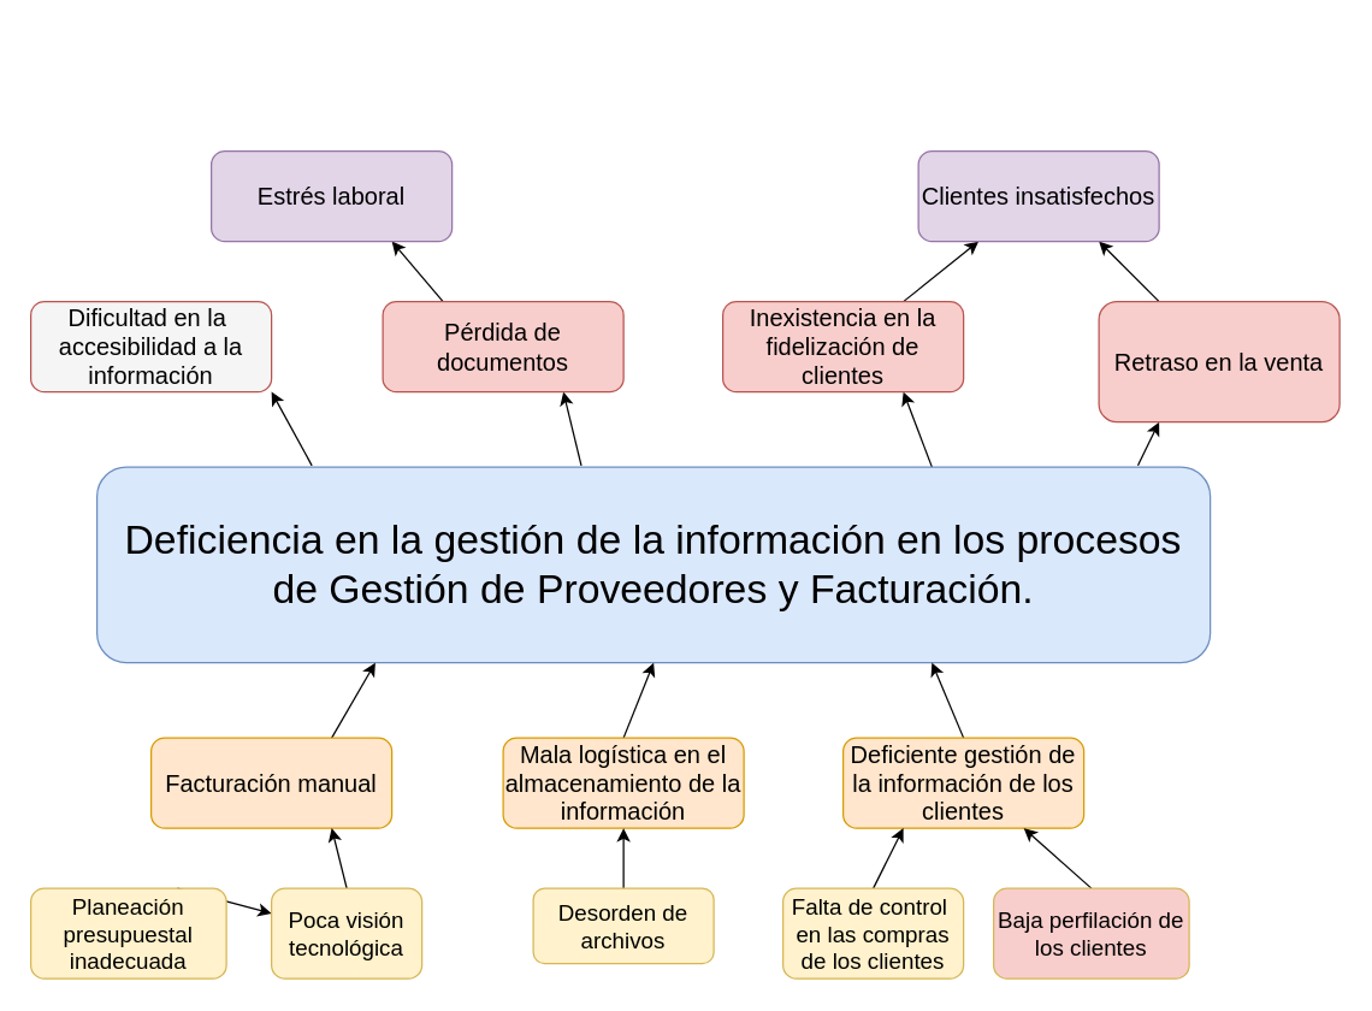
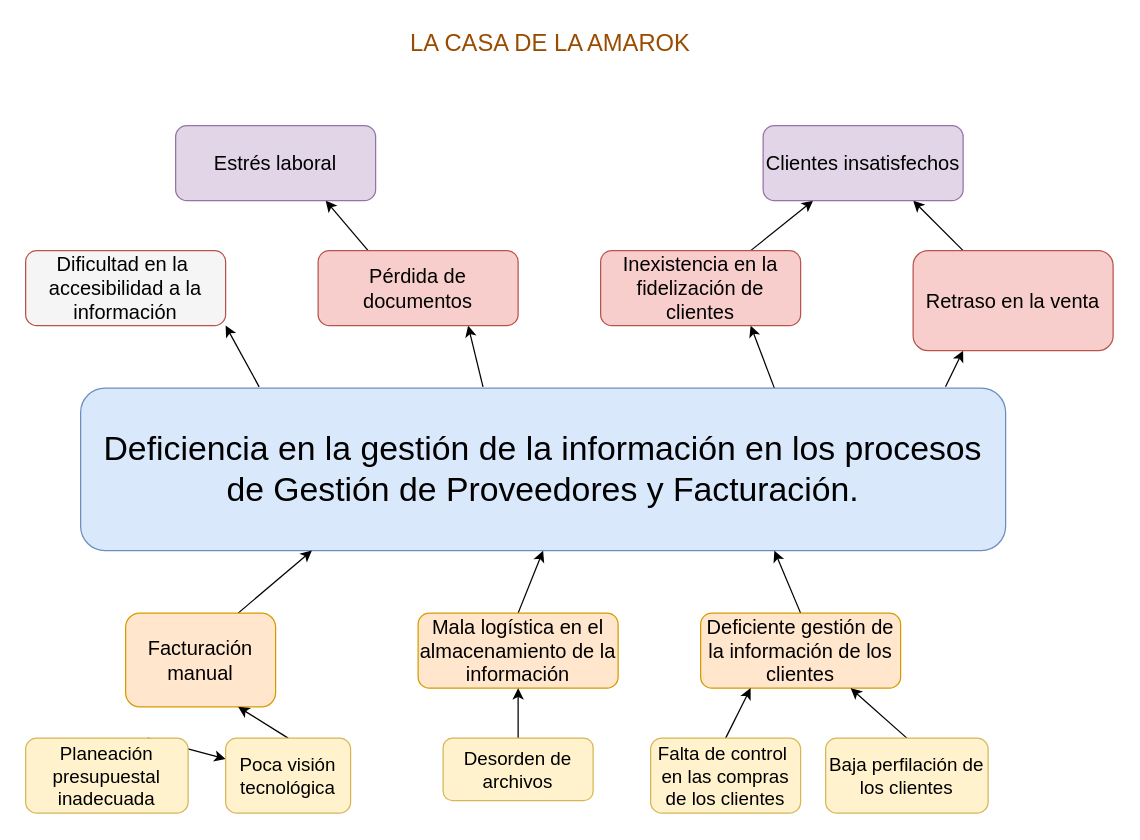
+ <mxCell id="32" value="LA CASA DE LA AMAROK" style="text;html=1;strokeColor=none;fillColor=none;align=center;verticalAlign=middle;whiteSpace=wrap;rounded=0;fontSize=19;fontColor=#994C00;" vertex="1" parent="1"><mxGeometry x="280" y="20" width="320" height="30" as="geometry" /></mxCell>
- <mxCell id="8" value="Facturación manual" style="rounded=1;whiteSpace=wrap;html=1;fillColor=#ffe6cc;strokeColor=#d79b00;fontSize=16;glass=0;shadow=0;" parent="1" vertex="1"><mxGeometry x="100" y="490" width="160" height="60" as="geometry" /></mxCell>
+ <mxCell id="8" value="Facturación manual" style="rounded=1;whiteSpace=wrap;html=1;fillColor=#ffe6cc;strokeColor=#d79b00;fontSize=16;glass=0;shadow=0;" parent="1" vertex="1"><mxGeometry x="100" y="490" width="120" height="75" as="geometry" /></mxCell>
- <mxCell id="22" value="Baja perfilación de los clientes" style="rounded=1;whiteSpace=wrap;html=1;fillColor=#f8cecc;strokeColor=#d6b656;fontSize=15;glass=0;shadow=0;" parent="1" vertex="1"><mxGeometry x="660" y="590" width="130" height="60" as="geometry" /></mxCell>
+ <mxCell id="22" value="Baja perfilación de los clientes" style="rounded=1;whiteSpace=wrap;html=1;fillColor=#fff2cc;strokeColor=#d6b656;fontSize=15;glass=0;shadow=0;" parent="1" vertex="1"><mxGeometry x="660" y="590" width="130" height="60" as="geometry" /></mxCell>
